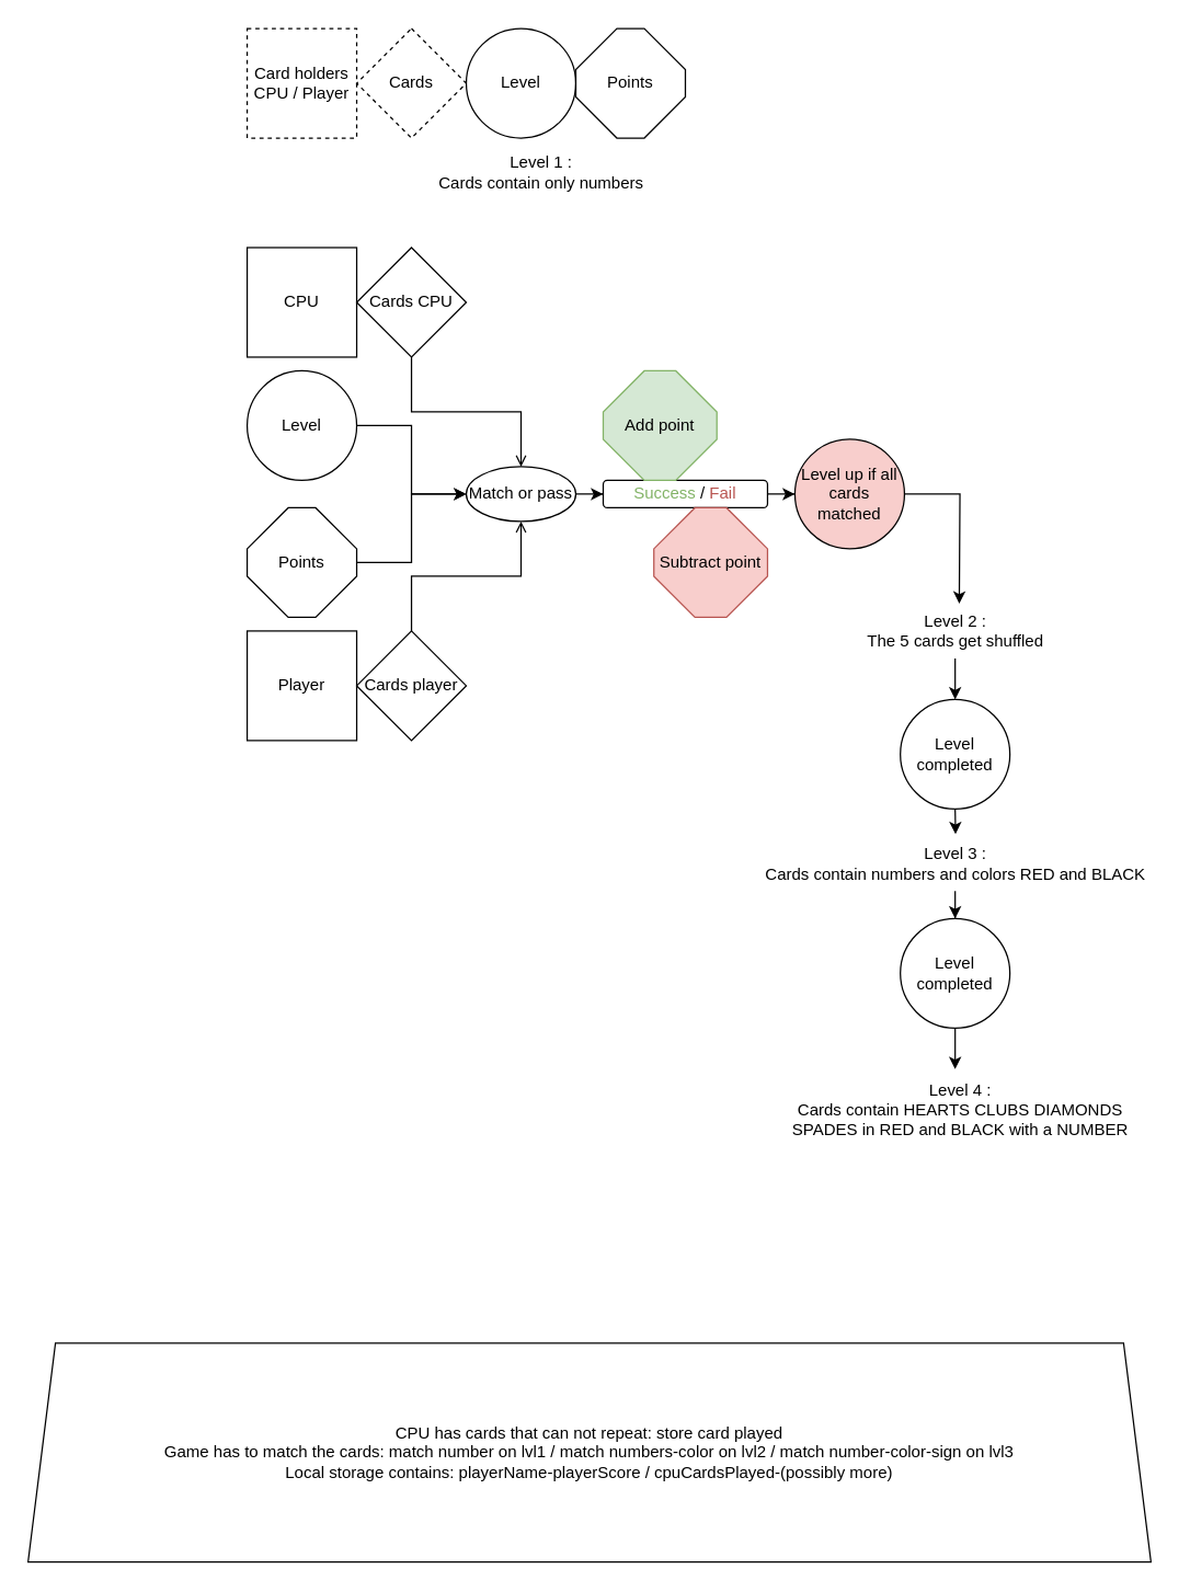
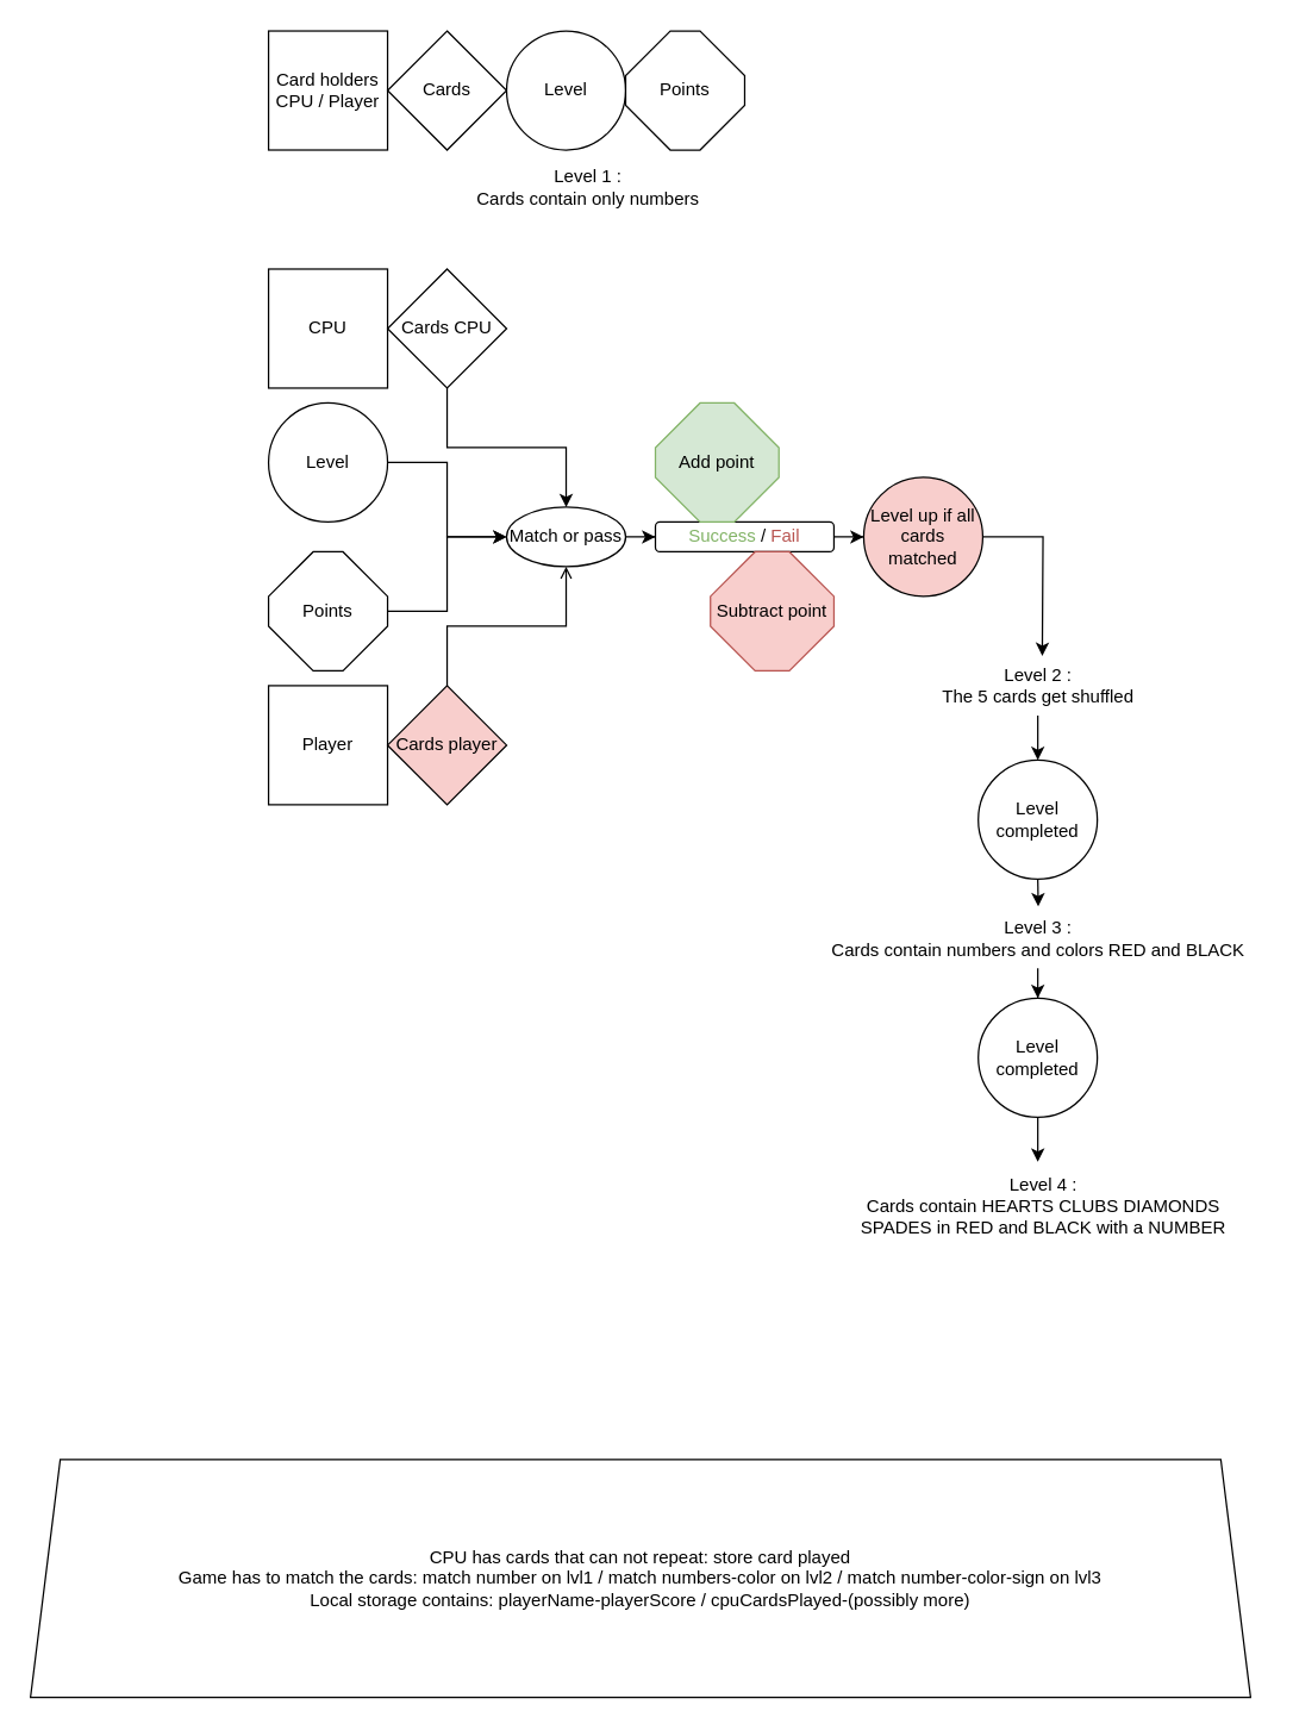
- <mxCell id="8" value="Card holders&lt;br&gt;CPU / Player" style="whiteSpace=wrap;html=1;aspect=fixed;dashed=1;" vertex="1" parent="1"><mxGeometry x="180" y="20" width="80" height="80" as="geometry" /></mxCell>
+ <mxCell id="8" value="Card holders&lt;br&gt;CPU / Player" style="whiteSpace=wrap;html=1;aspect=fixed;" vertex="1" parent="1"><mxGeometry x="180" y="20" width="80" height="80" as="geometry" /></mxCell>
- <mxCell id="9" value="Cards" style="rhombus;whiteSpace=wrap;html=1;dashed=1;" vertex="1" parent="1"><mxGeometry x="260" y="20" width="80" height="80" as="geometry" /></mxCell>
+ <mxCell id="9" value="Cards" style="rhombus;whiteSpace=wrap;html=1;" vertex="1" parent="1"><mxGeometry x="260" y="20" width="80" height="80" as="geometry" /></mxCell>
- <mxCell id="4" style="edgeStyle=orthogonalEdgeStyle;rounded=0;orthogonalLoop=1;jettySize=auto;html=1;exitX=0.5;exitY=1;exitDx=0;exitDy=0;entryX=0.5;entryY=0;entryDx=0;entryDy=0;endArrow=open;" edge="1" parent="1" source="5" target="11"><mxGeometry relative="1" as="geometry" /></mxCell>
+ <mxCell id="4" style="edgeStyle=orthogonalEdgeStyle;rounded=0;orthogonalLoop=1;jettySize=auto;html=1;exitX=0.5;exitY=1;exitDx=0;exitDy=0;entryX=0.5;entryY=0;entryDx=0;entryDy=0;" edge="1" parent="1" source="5" target="11"><mxGeometry relative="1" as="geometry" /></mxCell>
- <mxCell id="7" value="Cards player" style="rhombus;whiteSpace=wrap;html=1;" vertex="1" parent="1"><mxGeometry x="260" y="460" width="80" height="80" as="geometry" /></mxCell>
+ <mxCell id="7" value="Cards player" style="rhombus;whiteSpace=wrap;html=1;fillColor=#f8cecc;" vertex="1" parent="1"><mxGeometry x="260" y="460" width="80" height="80" as="geometry" /></mxCell>
